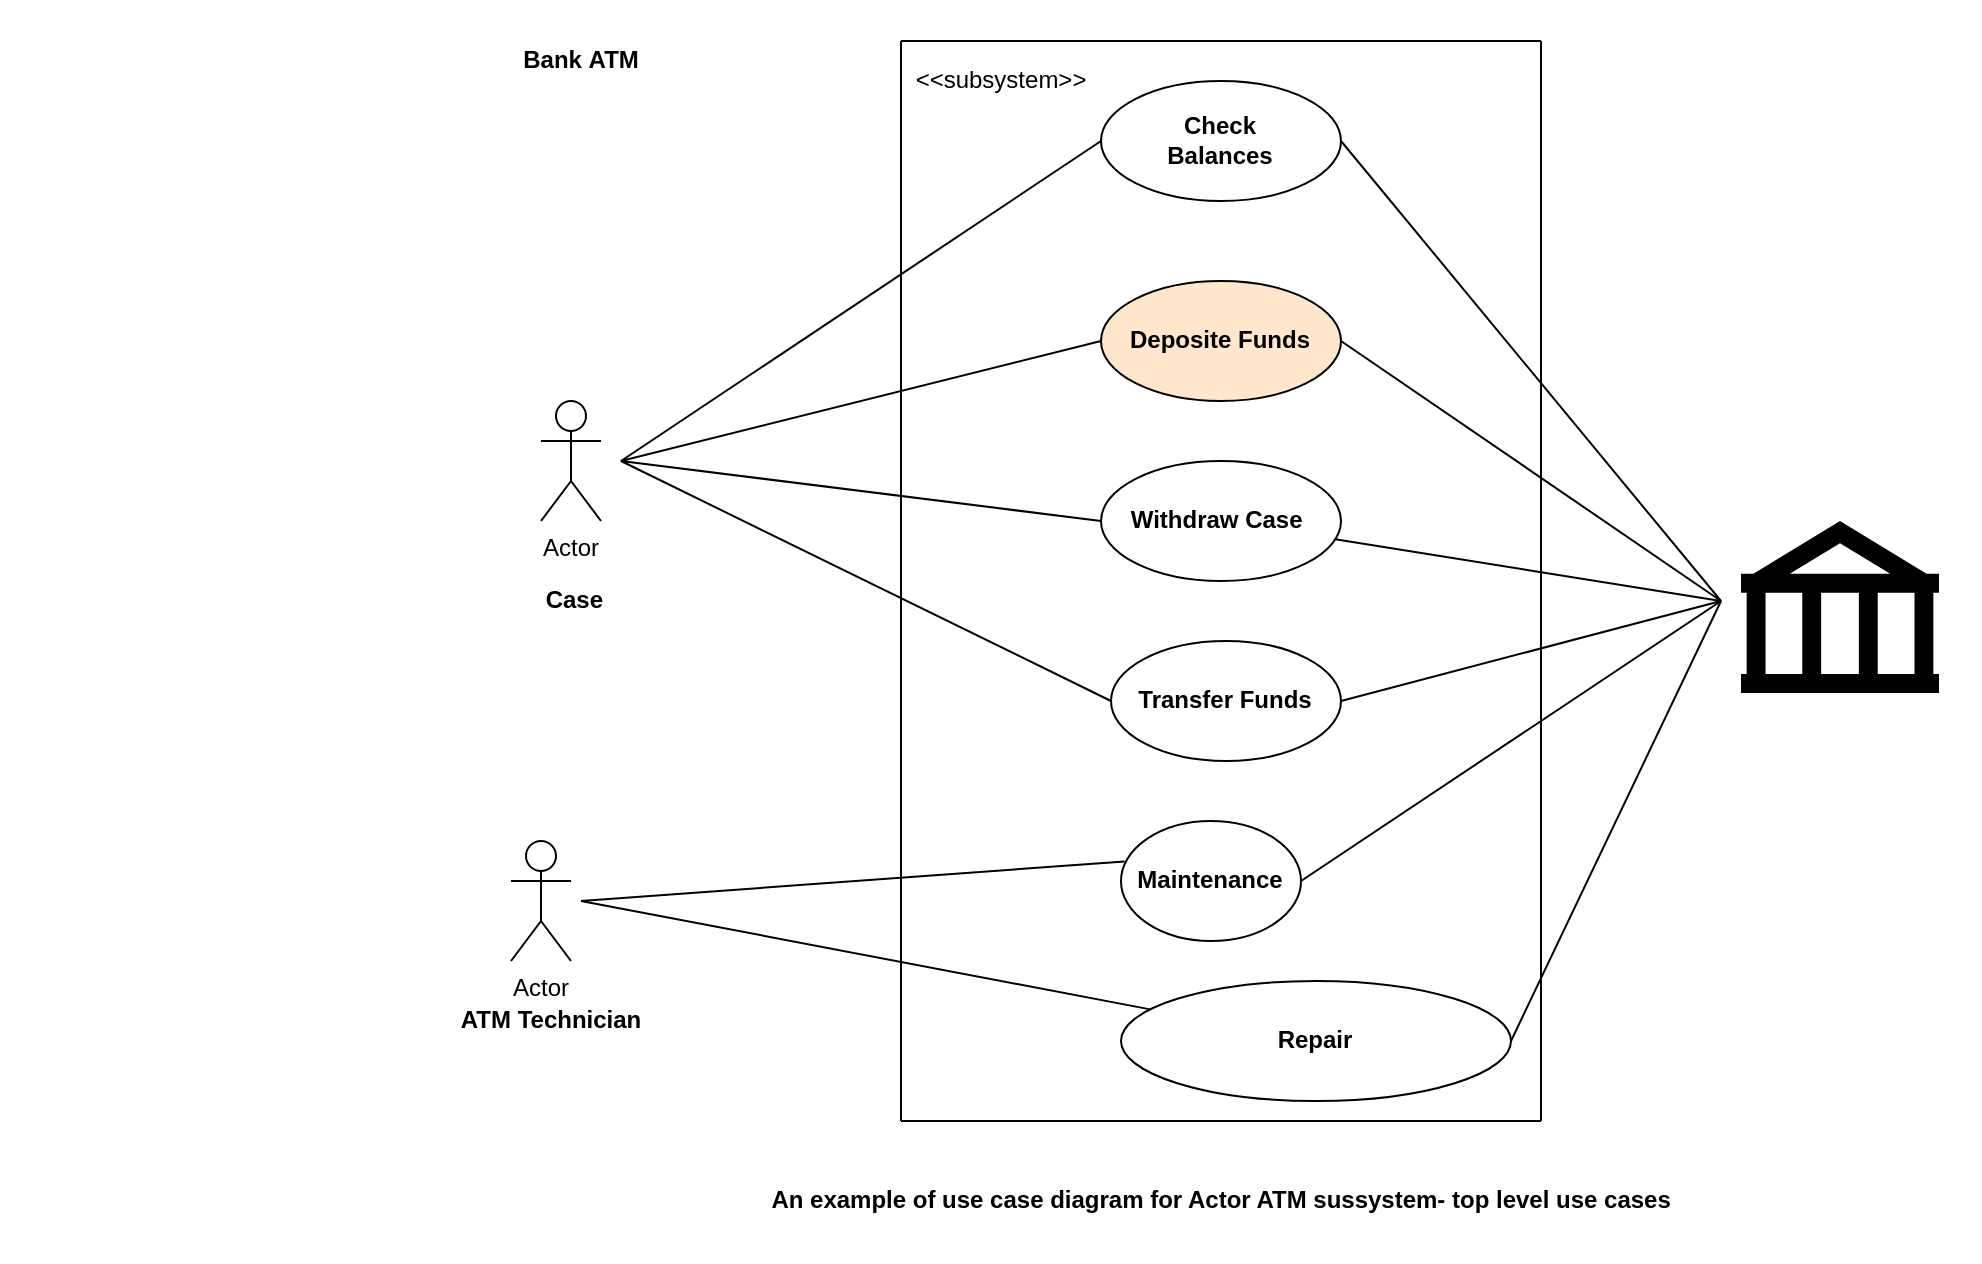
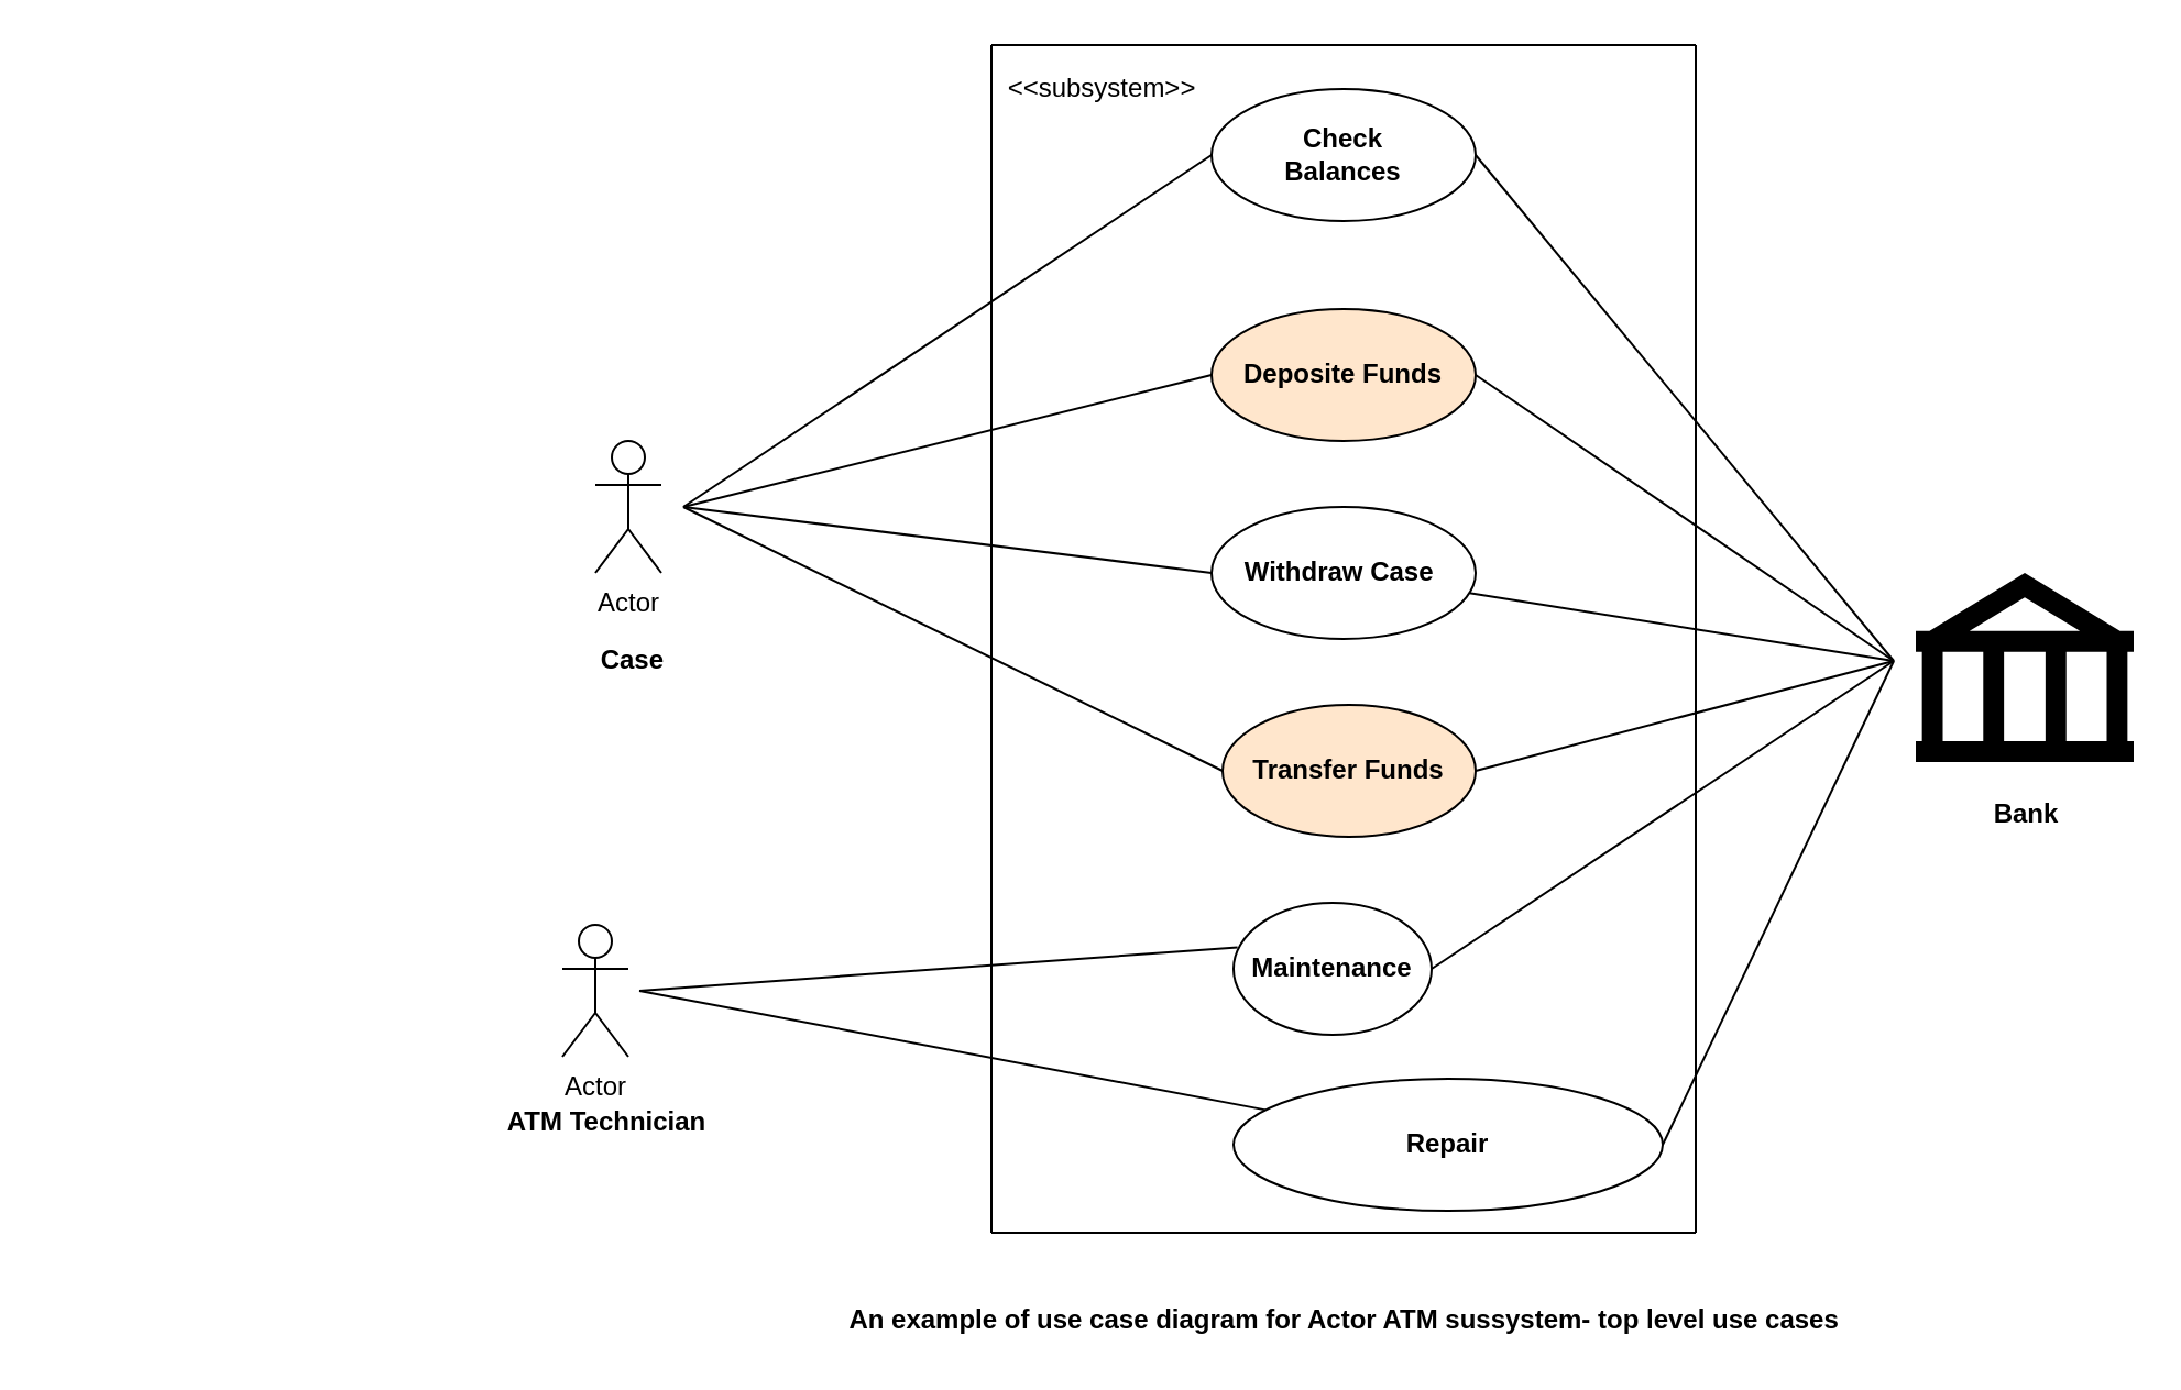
- <mxCell id="31" value="&lt;b&gt;Bank&lt;/b&gt; &lt;b&gt;ATM&lt;/b&gt;" style="text;html=1;align=center;verticalAlign=middle;resizable=0;points=[];autosize=1;strokeColor=none;fillColor=none;" vertex="1" parent="1"><mxGeometry x="255" y="20" width="70" height="20" as="geometry" /></mxCell>
- <mxCell id="3" value="&lt;b&gt;Transfer Funds&lt;/b&gt;" style="ellipse;whiteSpace=wrap;html=1;" vertex="1" parent="1"><mxGeometry x="555" y="320" width="115" height="60" as="geometry" /></mxCell>
+ <mxCell id="3" value="&lt;b&gt;Transfer Funds&lt;/b&gt;" style="ellipse;whiteSpace=wrap;html=1;fillColor=#ffe6cc;" vertex="1" parent="1"><mxGeometry x="555" y="320" width="115" height="60" as="geometry" /></mxCell>
+ <mxCell id="23" value="&lt;b&gt;Bank&lt;/b&gt;" style="text;html=1;align=center;verticalAlign=middle;resizable=0;points=[];autosize=1;strokeColor=none;fillColor=none;" vertex="1" parent="1"><mxGeometry x="900" y="360" width="40" height="20" as="geometry" /></mxCell>
